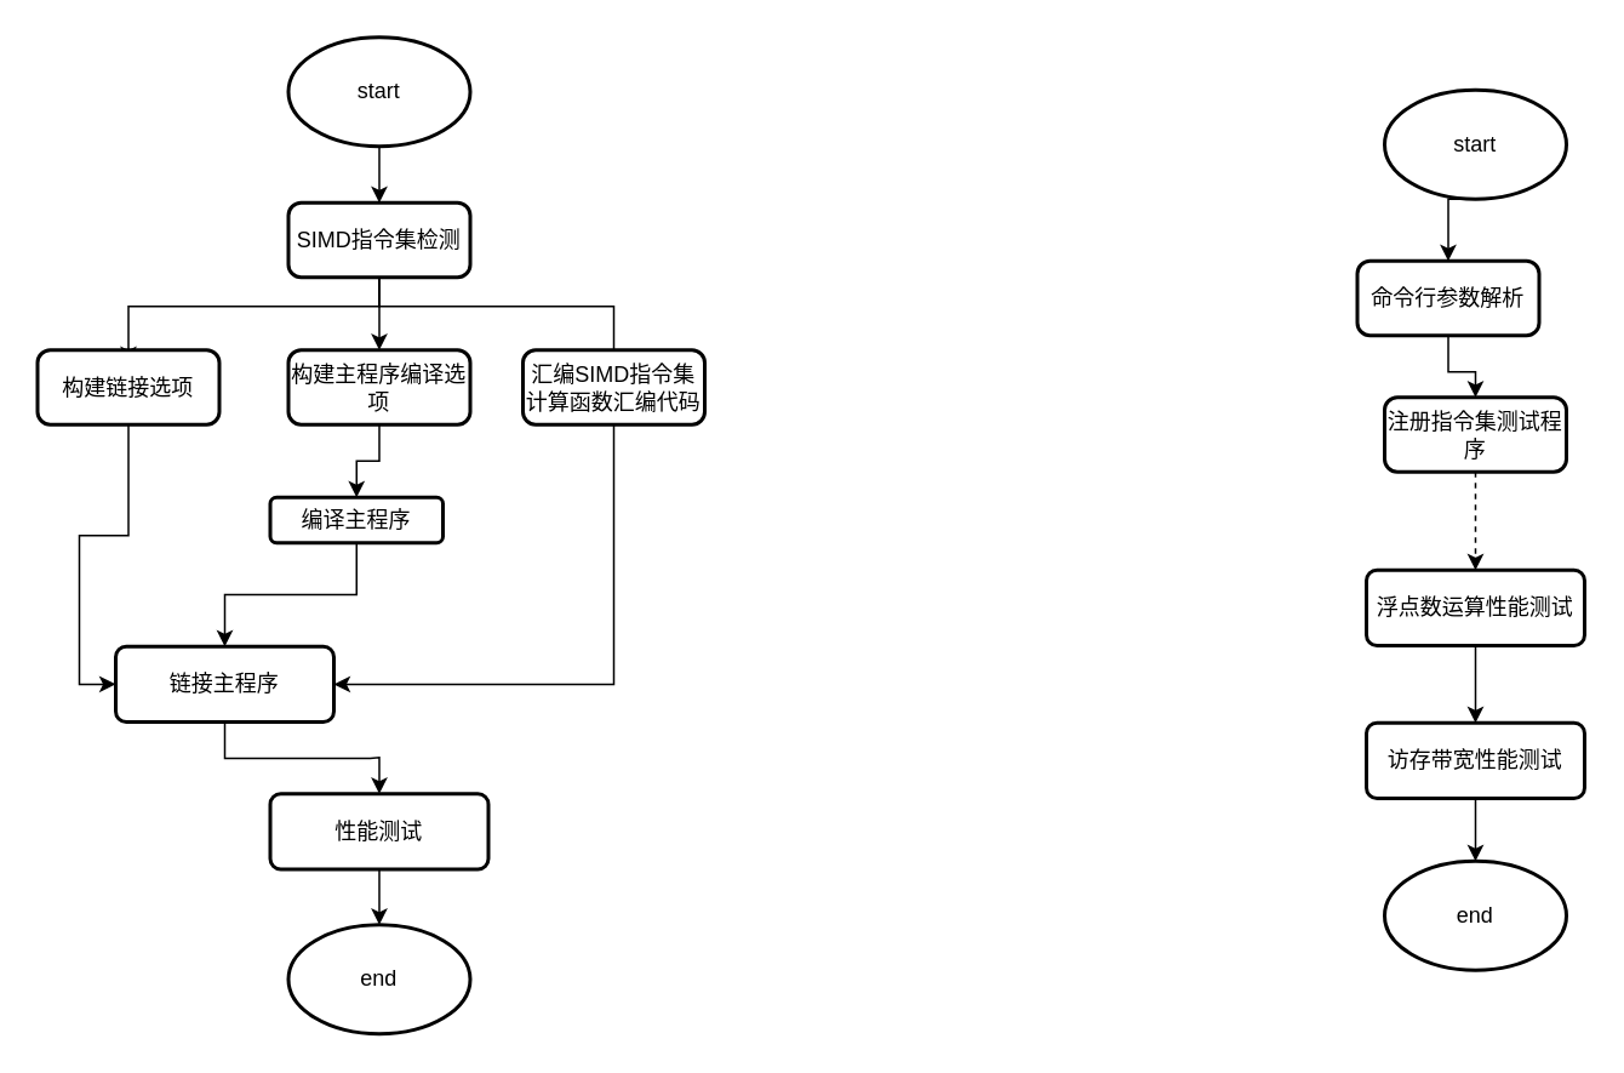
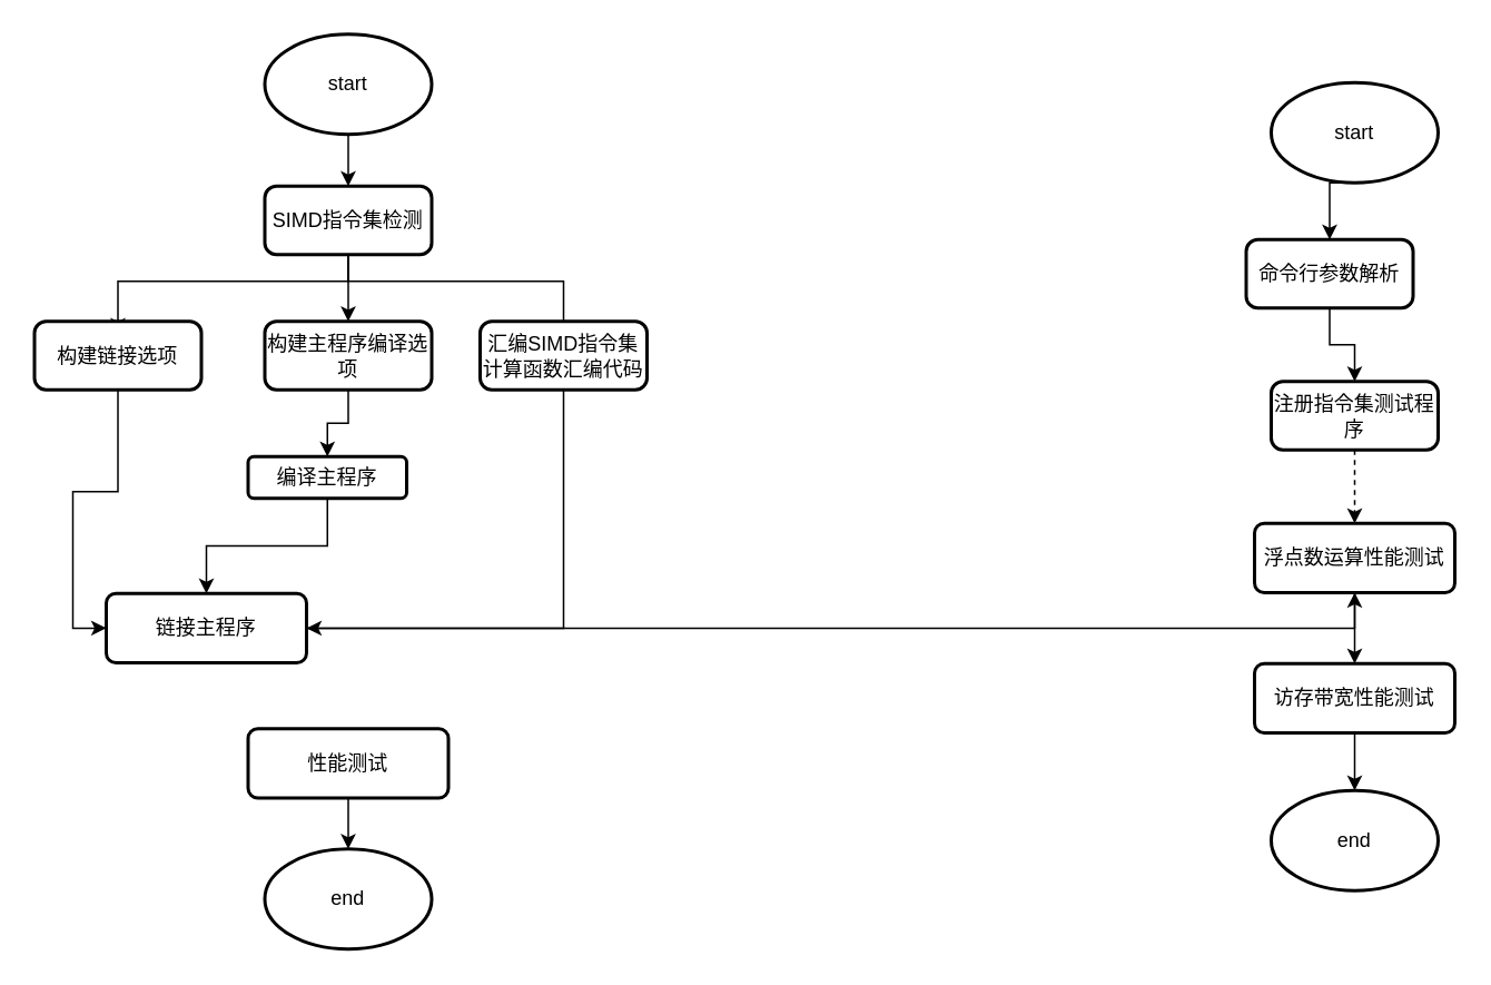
- <mxCell id="26" value="注册指令集测试程序" style="rounded=1;whiteSpace=wrap;html=1;absoluteArcSize=1;arcSize=14;strokeWidth=2;" vertex="1" parent="1"><mxGeometry x="761" y="218" width="100" height="41" as="geometry" /></mxCell>
+ <mxCell id="26" value="注册指令集测试程序" style="rounded=1;whiteSpace=wrap;html=1;absoluteArcSize=1;arcSize=14;strokeWidth=2;" vertex="1" parent="1"><mxGeometry x="761" y="228" width="100" height="41" as="geometry" /></mxCell>
- <mxCell id="16" value="" style="edgeStyle=orthogonalEdgeStyle;rounded=0;orthogonalLoop=1;jettySize=auto;html=1;" edge="1" parent="1" source="17" target="19"><mxGeometry relative="1" as="geometry" /></mxCell>
+ <mxCell id="16" value="" style="edgeStyle=orthogonalEdgeStyle;rounded=0;orthogonalLoop=1;jettySize=auto;html=1;" edge="1" parent="1" source="17" target="28"><mxGeometry relative="1" as="geometry" /></mxCell>
